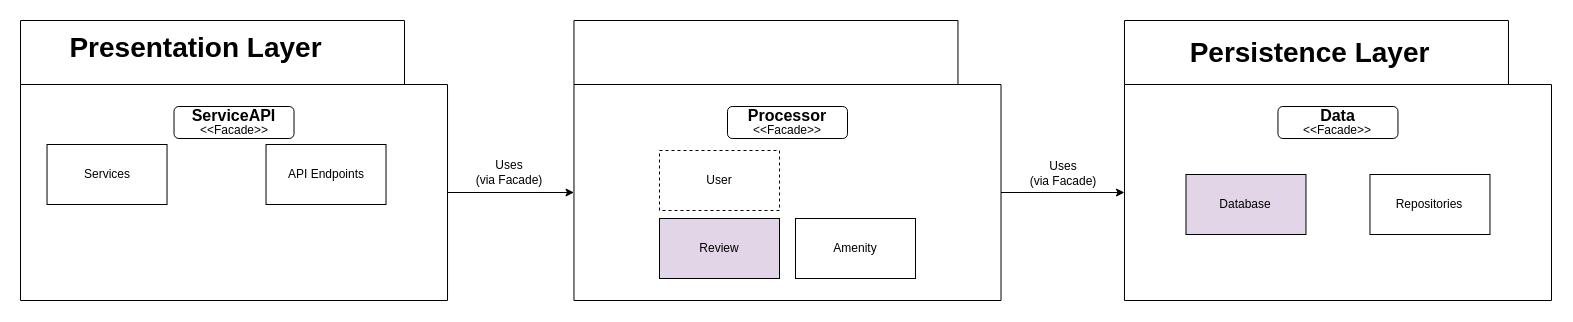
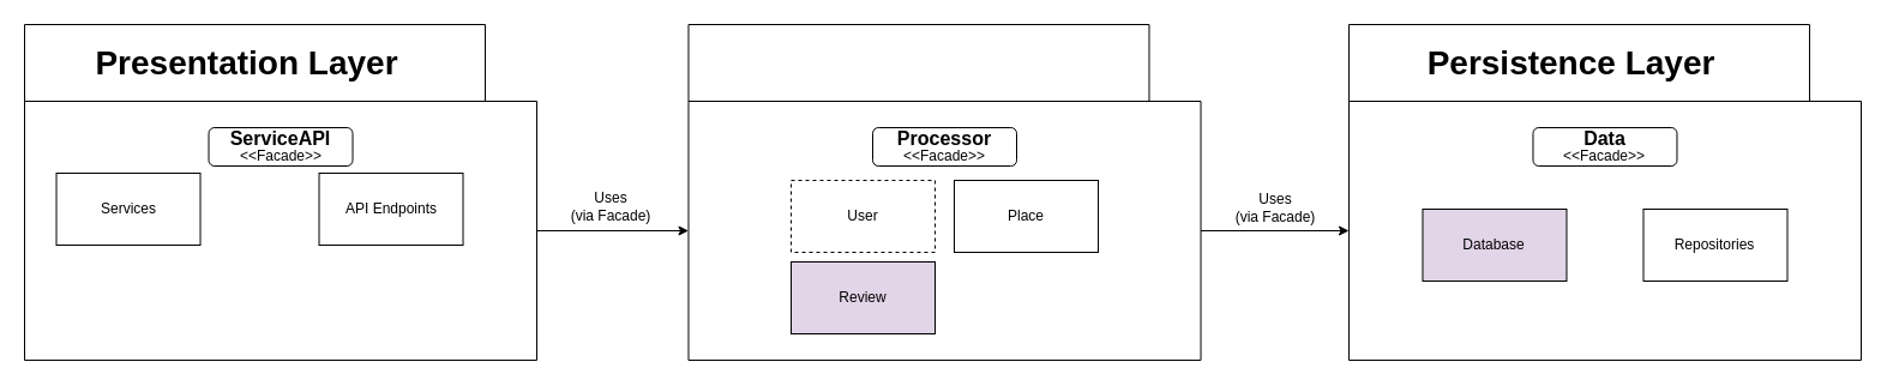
- <mxCell id="3" value="Presentation Layer" style="text;strokeColor=none;align=center;fillColor=none;html=1;verticalAlign=middle;whiteSpace=wrap;rounded=0;fontStyle=1;fontSize=28;container=0;" parent="1" vertex="1"><mxGeometry x="59" y="39.998" width="272.828" height="14.583" as="geometry" /></mxCell>
+ <mxCell id="3" value="Presentation Layer" style="text;strokeColor=none;align=center;fillColor=none;html=1;verticalAlign=middle;whiteSpace=wrap;rounded=0;fontStyle=1;fontSize=28;container=0;" parent="1" vertex="1"><mxGeometry x="69" y="44.998" width="272.828" height="14.583" as="geometry" /></mxCell>
+ <mxCell id="23" value="Place" style="rounded=0;whiteSpace=wrap;html=1;" vertex="1" parent="1"><mxGeometry x="795" y="150" width="120" height="60" as="geometry" /></mxCell>
- <mxCell id="25" value="Amenity" style="rounded=0;whiteSpace=wrap;html=1;" vertex="1" parent="1"><mxGeometry x="795" y="218" width="120" height="60" as="geometry" /></mxCell>
